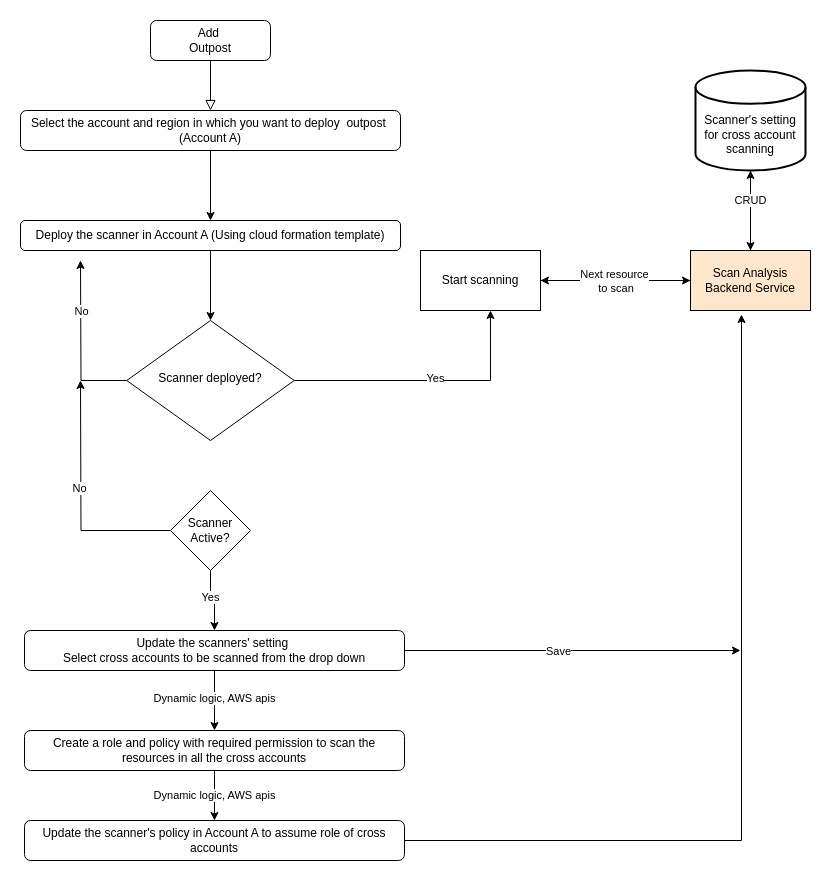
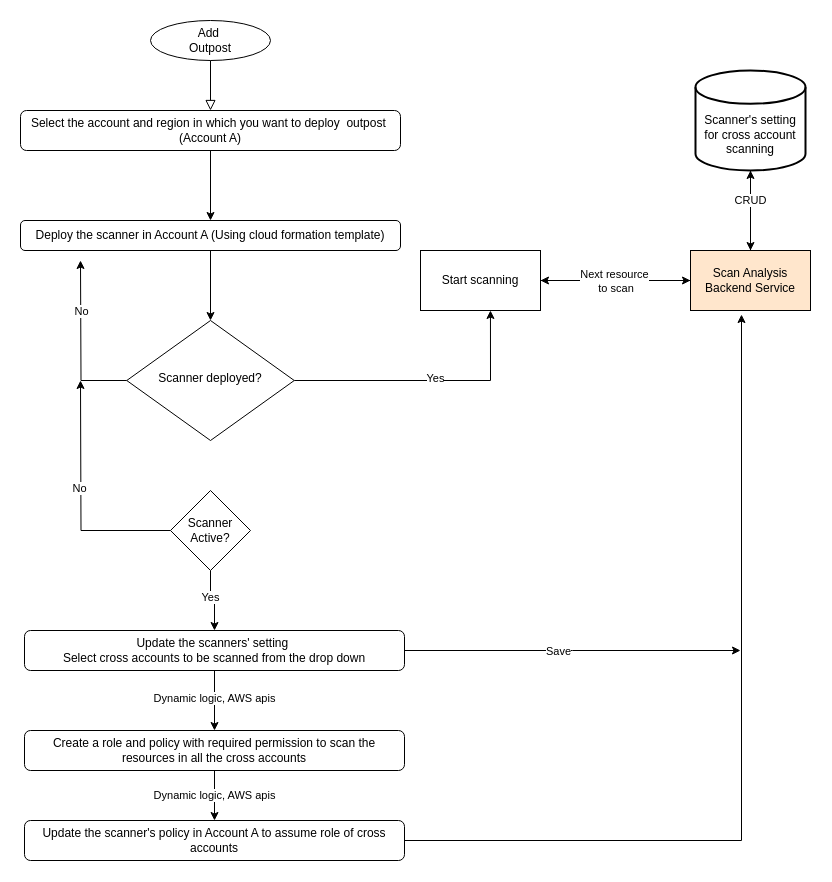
- <mxCell id="2" value="Add&amp;nbsp;&lt;div&gt;Outpost&lt;/div&gt;" style="rounded=1;whiteSpace=wrap;html=1;fontSize=12;glass=0;strokeWidth=1;shadow=0;" parent="1" vertex="1"><mxGeometry x="150" y="20" width="120" height="40" as="geometry" /></mxCell>
+ <mxCell id="2" value="Add&amp;nbsp;&lt;div&gt;Outpost&lt;/div&gt;" style="ellipse;whiteSpace=wrap;html=1;fontSize=12;glass=0;strokeWidth=1;shadow=0;" parent="1" vertex="1"><mxGeometry x="150" y="20" width="120" height="40" as="geometry" /></mxCell>
